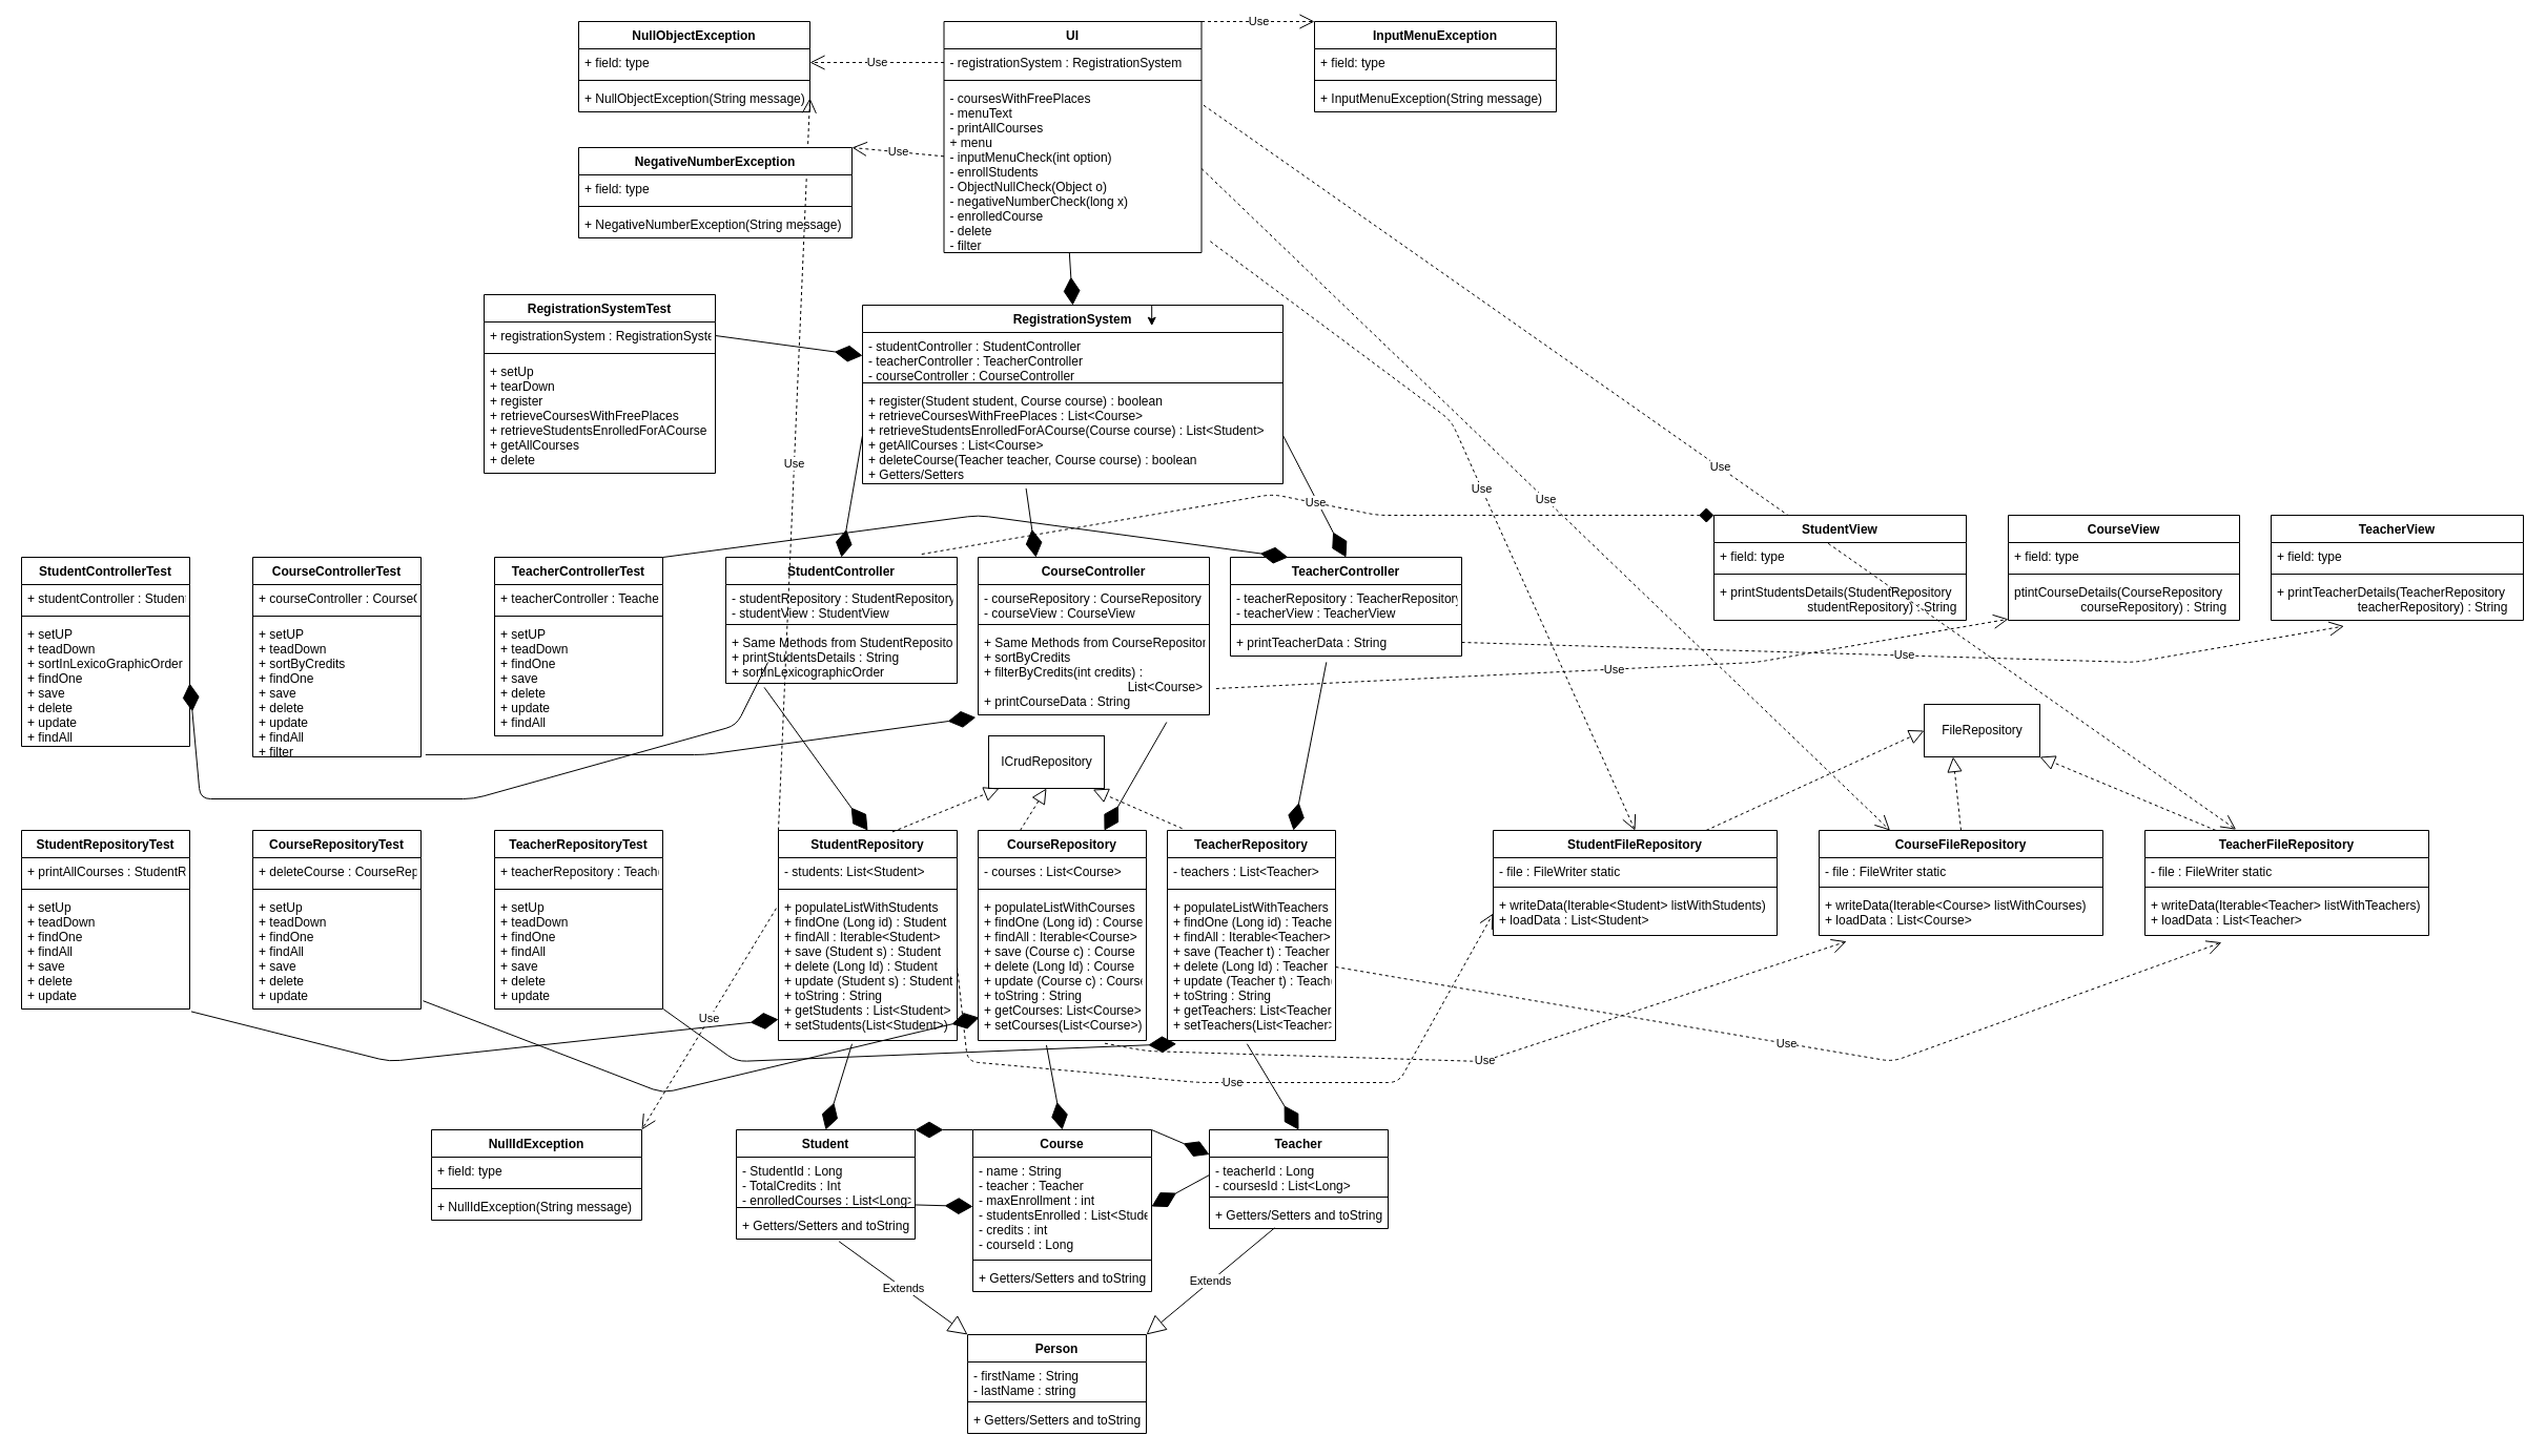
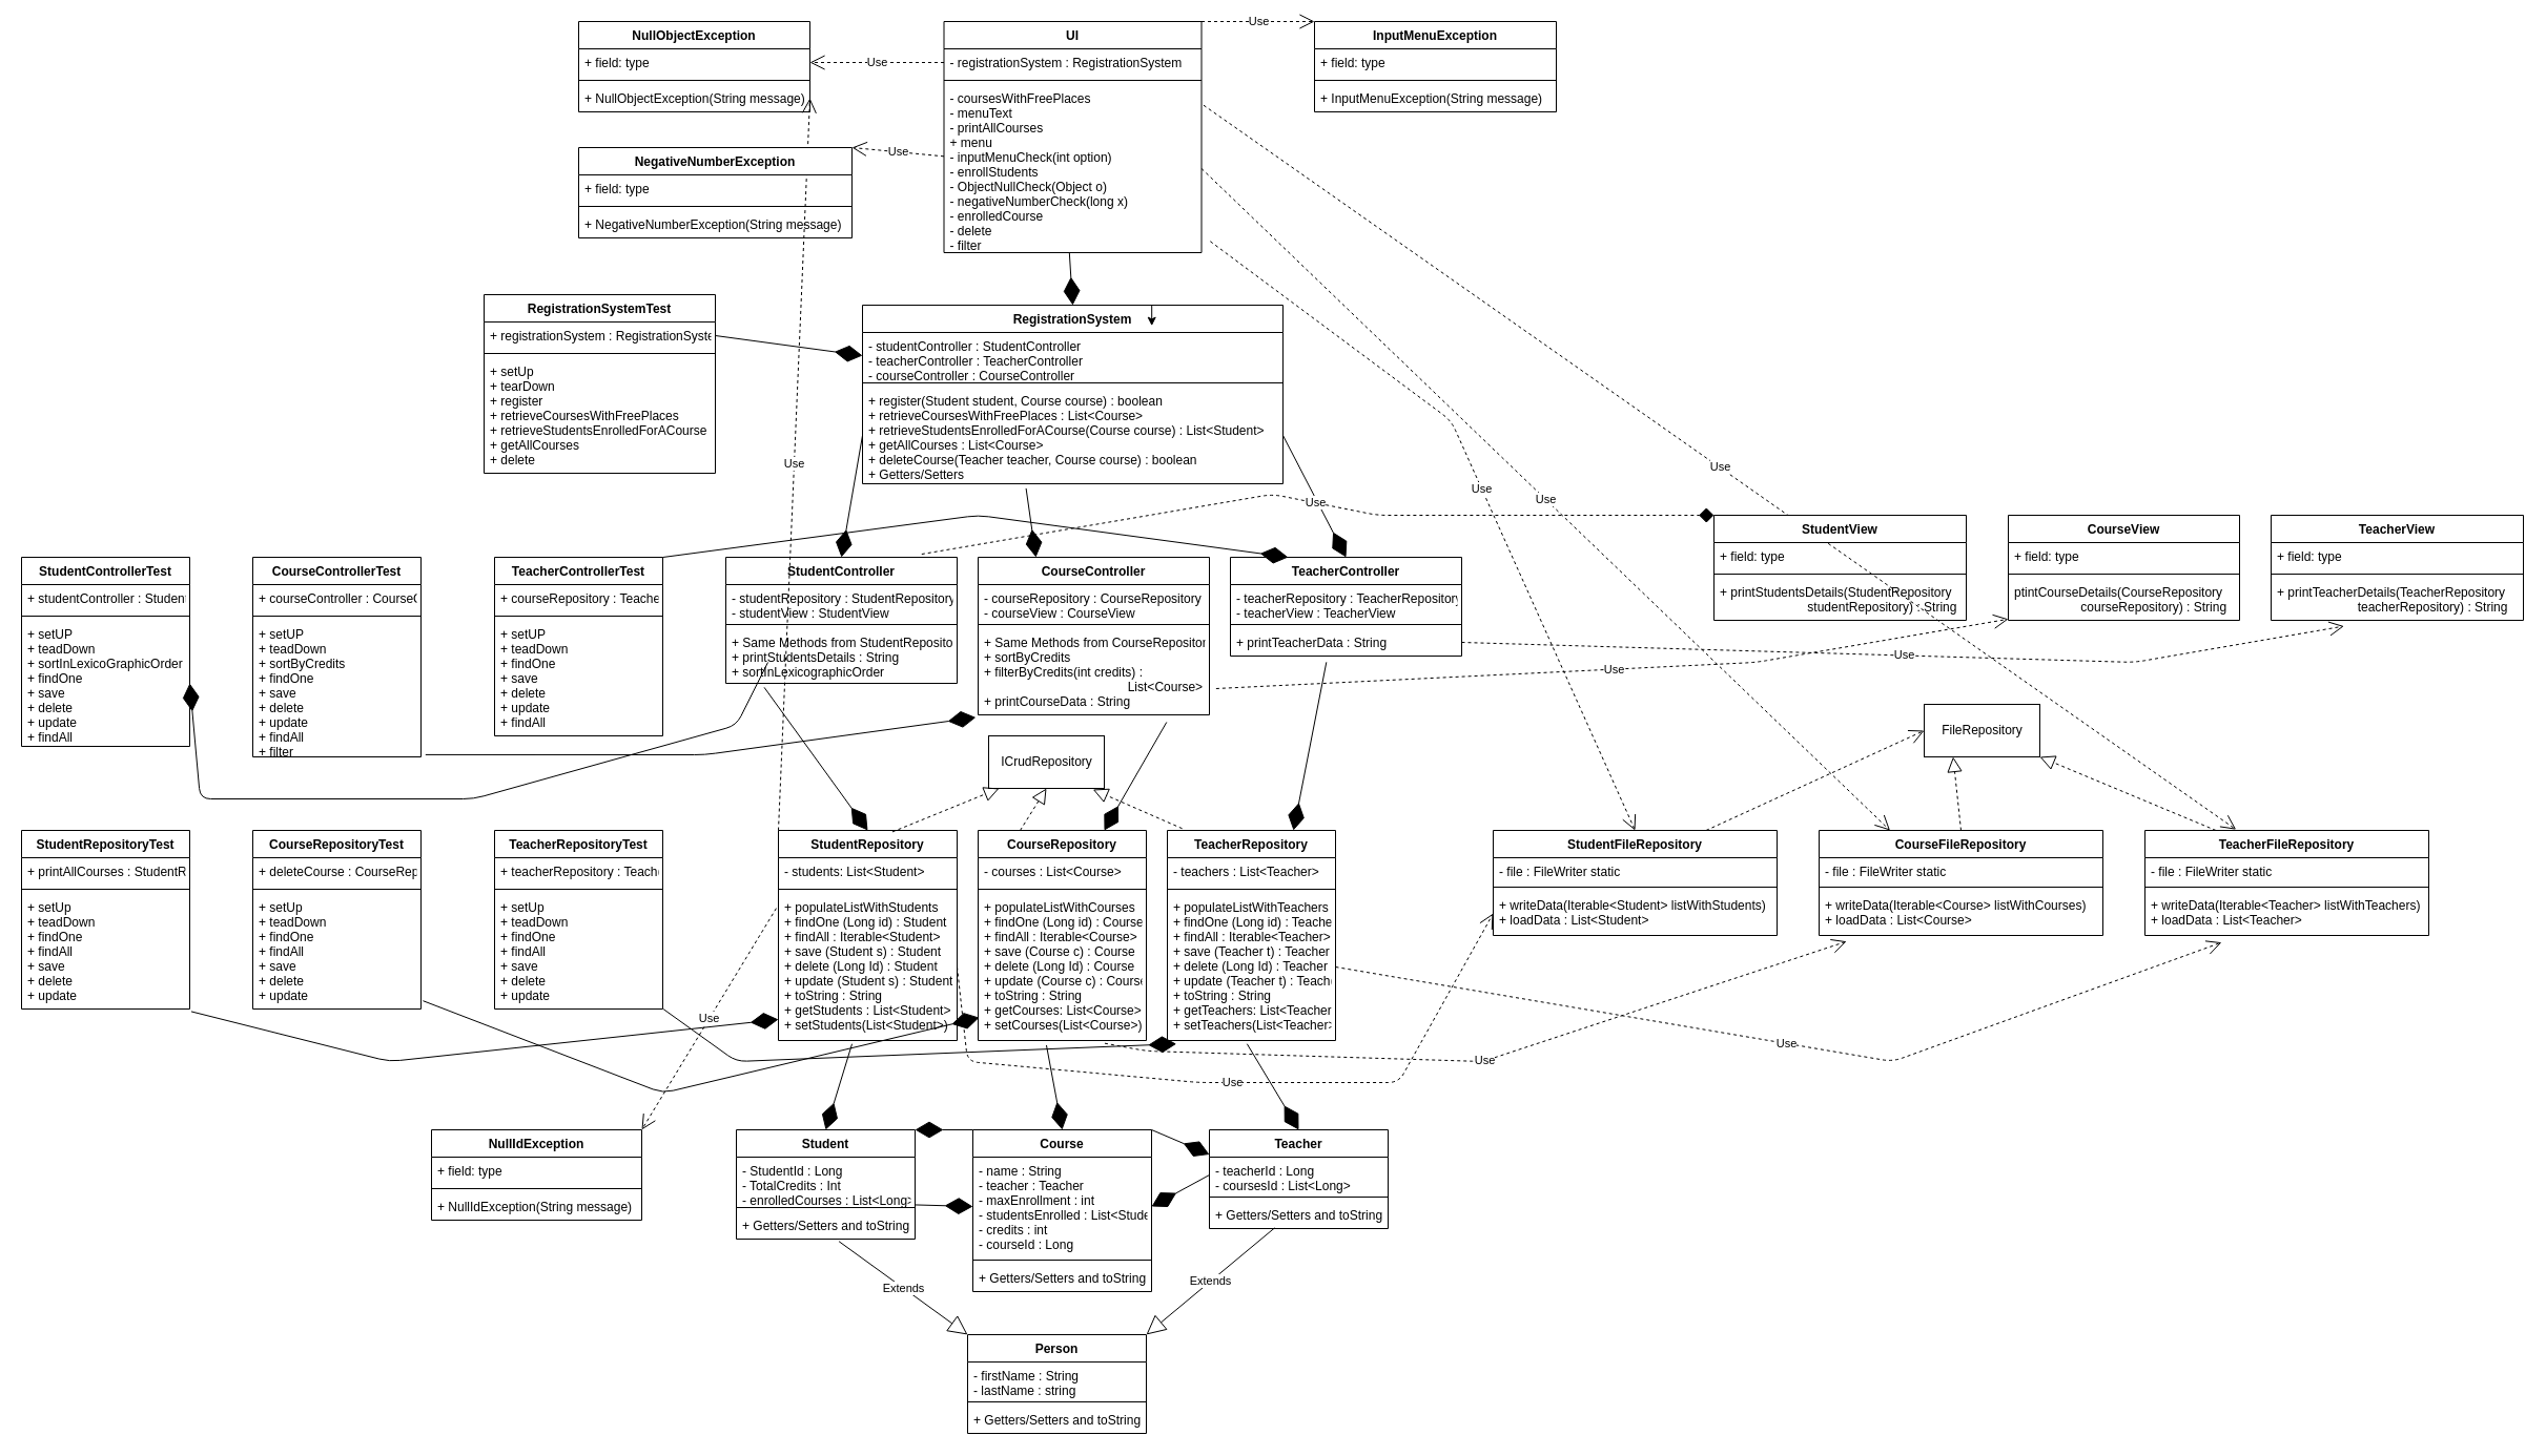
- <mxCell id="102" value="+ teacherController : TeacherController" style="text;strokeColor=none;fillColor=none;align=left;verticalAlign=top;spacingLeft=4;spacingRight=4;overflow=hidden;rotatable=0;points=[[0,0.5],[1,0.5]];portConstraint=eastwest;" vertex="1" parent="101"><mxGeometry y="26" width="160" height="26" as="geometry" /></mxCell>
+ <mxCell id="102" value="+ courseRepository : TeacherController" style="text;strokeColor=none;fillColor=none;align=left;verticalAlign=top;spacingLeft=4;spacingRight=4;overflow=hidden;rotatable=0;points=[[0,0.5],[1,0.5]];portConstraint=eastwest;" vertex="1" parent="101"><mxGeometry y="26" width="160" height="26" as="geometry" /></mxCell>
- <mxCell id="70" value="" style="endArrow=block;dashed=1;endFill=0;endSize=12;html=1;entryX=0;entryY=0.5;entryDx=0;entryDy=0;exitX=0.75;exitY=0;exitDx=0;exitDy=0;" edge="1" parent="1" source="58" target="57"><mxGeometry width="160" relative="1" as="geometry"><mxPoint x="1500" y="860" as="sourcePoint" /><mxPoint x="1660" y="860" as="targetPoint" /></mxGeometry></mxCell>
+ <mxCell id="70" value="" style="endArrow=open;dashed=1;endFill=0;endSize=12;html=1;entryX=0;entryY=0.5;entryDx=0;entryDy=0;exitX=0.75;exitY=0;exitDx=0;exitDy=0;" edge="1" parent="1" source="58" target="57"><mxGeometry width="160" relative="1" as="geometry"><mxPoint x="1500" y="860" as="sourcePoint" /><mxPoint x="1660" y="860" as="targetPoint" /></mxGeometry></mxCell>
